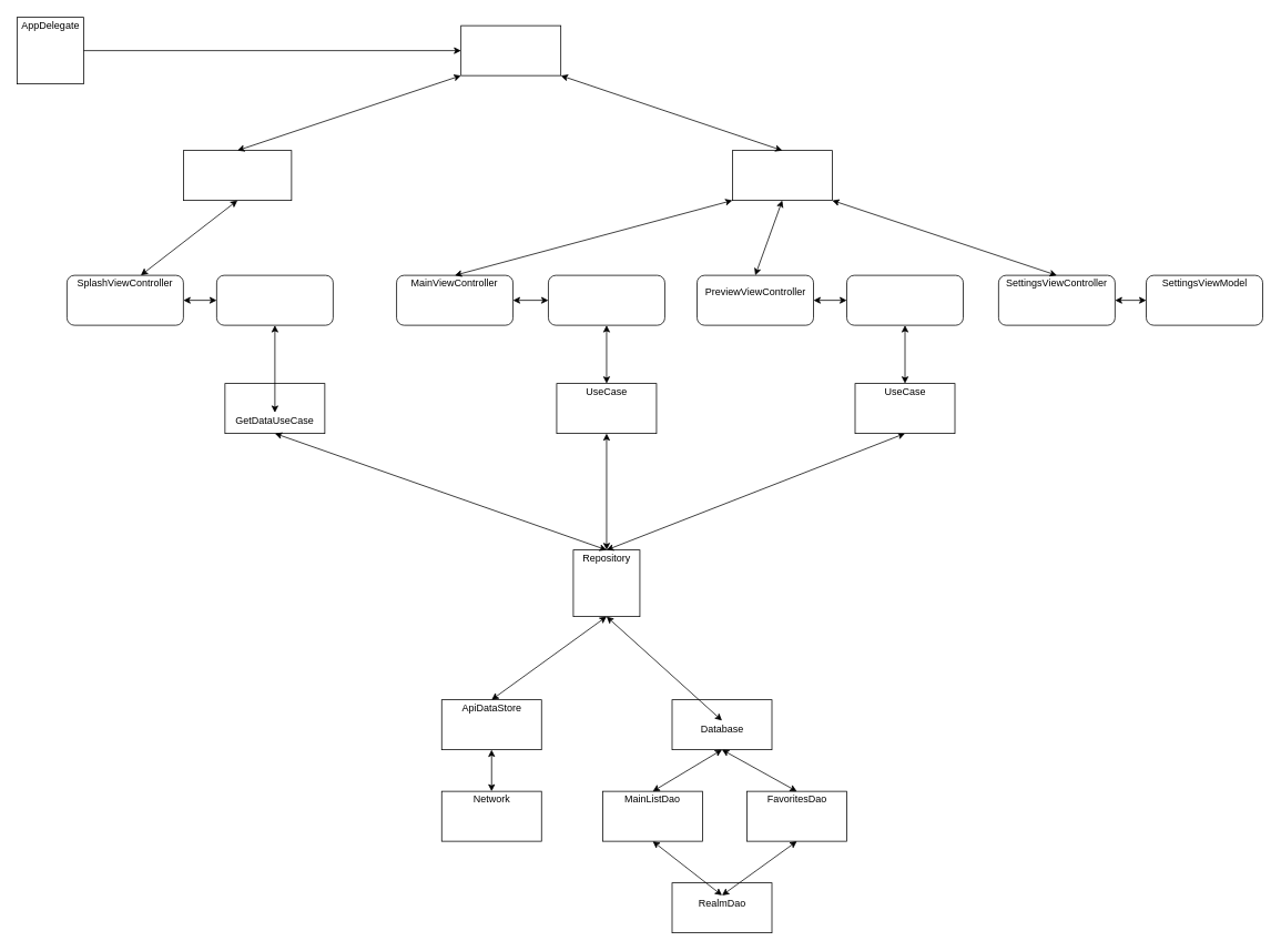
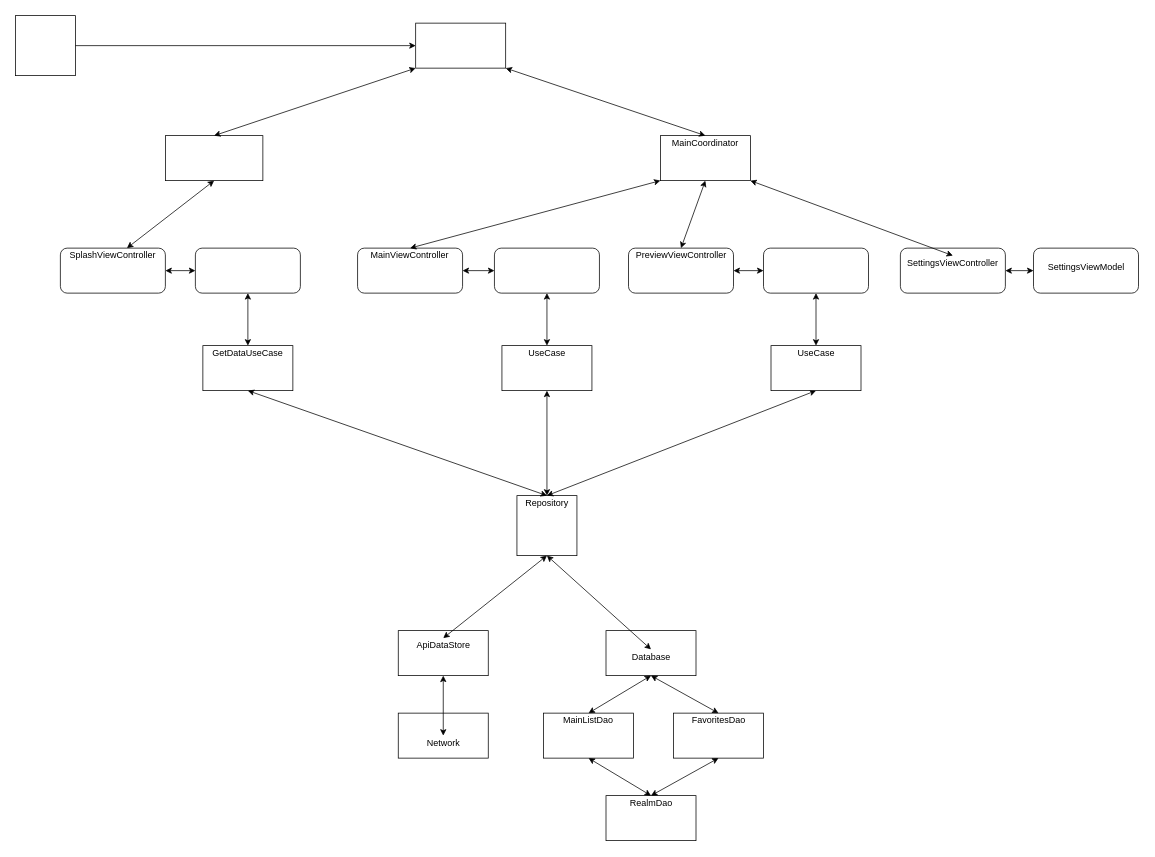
- <mxCell id="11" value="AppDelegate" style="text;html=1;strokeColor=none;fillColor=none;align=center;verticalAlign=middle;whiteSpace=wrap;rounded=0;" vertex="1" parent="1"><mxGeometry x="22.5" y="20" width="75" height="20" as="geometry" /></mxCell>
+ <mxCell id="12" value="MainCoordinator" style="text;html=1;strokeColor=none;fillColor=none;align=center;verticalAlign=middle;whiteSpace=wrap;rounded=0;" vertex="1" parent="1"><mxGeometry x="895" y="180" width="90" height="20" as="geometry" /></mxCell>
- <mxCell id="57" value="SettingsViewController" style="text;html=1;strokeColor=none;fillColor=none;align=center;verticalAlign=middle;whiteSpace=wrap;rounded=0;" vertex="1" parent="1"><mxGeometry x="1210" y="330" width="120" height="20" as="geometry" /></mxCell>
+ <mxCell id="57" value="SettingsViewController" style="text;html=1;strokeColor=none;fillColor=none;align=center;verticalAlign=middle;whiteSpace=wrap;rounded=0;" vertex="1" parent="1"><mxGeometry x="1210" y="340" width="120" height="20" as="geometry" /></mxCell>
- <mxCell id="59" value="SettingsViewModel" style="text;html=1;strokeColor=none;fillColor=none;align=center;verticalAlign=middle;whiteSpace=wrap;rounded=0;" vertex="1" parent="1"><mxGeometry x="1387.5" y="330" width="120" height="20" as="geometry" /></mxCell>
+ <mxCell id="59" value="SettingsViewModel" style="text;html=1;strokeColor=none;fillColor=none;align=center;verticalAlign=middle;whiteSpace=wrap;rounded=0;" vertex="1" parent="1"><mxGeometry x="1387.5" y="345" width="120" height="20" as="geometry" /></mxCell>
- <mxCell id="63" value="PreviewViewController" style="text;html=1;strokeColor=none;fillColor=none;align=center;verticalAlign=middle;whiteSpace=wrap;rounded=0;" vertex="1" parent="1"><mxGeometry x="847.5" y="340" width="120" height="20" as="geometry" /></mxCell>
+ <mxCell id="63" value="PreviewViewController" style="text;html=1;strokeColor=none;fillColor=none;align=center;verticalAlign=middle;whiteSpace=wrap;rounded=0;" vertex="1" parent="1"><mxGeometry x="847.5" y="330" width="120" height="20" as="geometry" /></mxCell>
- <mxCell id="24" value="GetDataUseCase" style="text;html=1;strokeColor=none;fillColor=none;align=center;verticalAlign=middle;whiteSpace=wrap;rounded=0;" vertex="1" parent="1"><mxGeometry x="280" y="495" width="100" height="20" as="geometry" /></mxCell>
+ <mxCell id="24" value="GetDataUseCase" style="text;html=1;strokeColor=none;fillColor=none;align=center;verticalAlign=middle;whiteSpace=wrap;rounded=0;" vertex="1" parent="1"><mxGeometry x="280" y="460" width="100" height="20" as="geometry" /></mxCell>
- <mxCell id="26" value="ApiDataStore" style="text;html=1;strokeColor=none;fillColor=none;align=center;verticalAlign=middle;whiteSpace=wrap;rounded=0;" vertex="1" parent="1"><mxGeometry x="540.5" y="840" width="100" height="20" as="geometry" /></mxCell>
+ <mxCell id="26" value="ApiDataStore" style="text;html=1;strokeColor=none;fillColor=none;align=center;verticalAlign=middle;whiteSpace=wrap;rounded=0;" vertex="1" parent="1"><mxGeometry x="540.5" y="850" width="100" height="20" as="geometry" /></mxCell>
- <mxCell id="34" value="Network" style="text;html=1;strokeColor=none;fillColor=none;align=center;verticalAlign=middle;whiteSpace=wrap;rounded=0;" vertex="1" parent="1"><mxGeometry x="540.5" y="950" width="100" height="20" as="geometry" /></mxCell>
+ <mxCell id="34" value="Network" style="text;html=1;strokeColor=none;fillColor=none;align=center;verticalAlign=middle;whiteSpace=wrap;rounded=0;" vertex="1" parent="1"><mxGeometry x="540.5" y="980" width="100" height="20" as="geometry" /></mxCell>
- <mxCell id="40" value="RealmDao" style="text;html=1;strokeColor=none;fillColor=none;align=center;verticalAlign=middle;whiteSpace=wrap;rounded=0;" vertex="1" parent="1"><mxGeometry x="817.5" y="1075" width="100" height="20" as="geometry" /></mxCell>
+ <mxCell id="40" value="RealmDao" style="text;html=1;strokeColor=none;fillColor=none;align=center;verticalAlign=middle;whiteSpace=wrap;rounded=0;" vertex="1" parent="1"><mxGeometry x="817.5" y="1060" width="100" height="20" as="geometry" /></mxCell>
